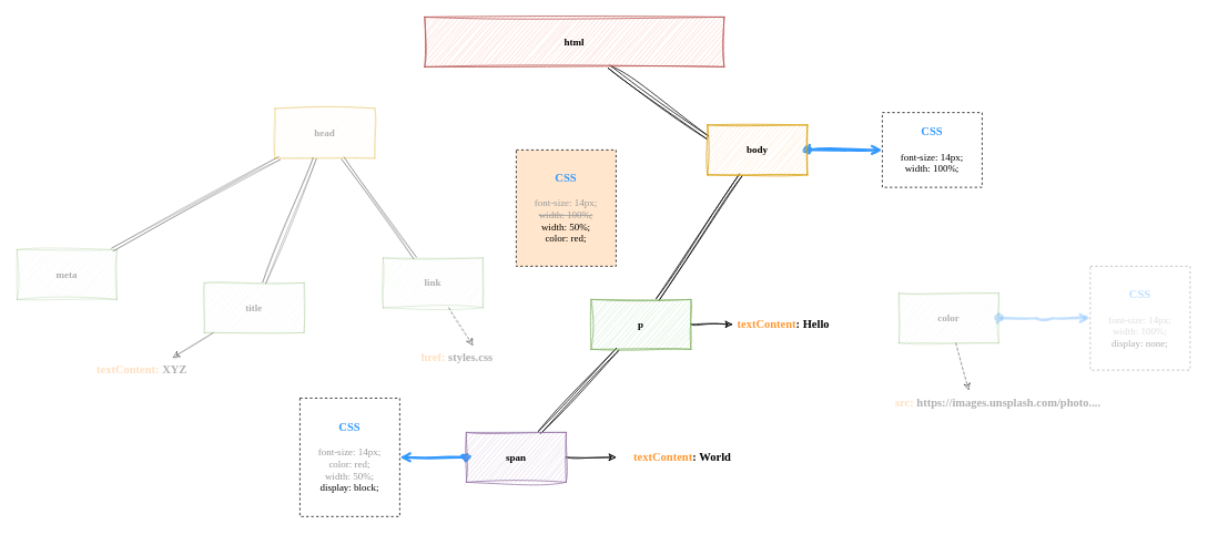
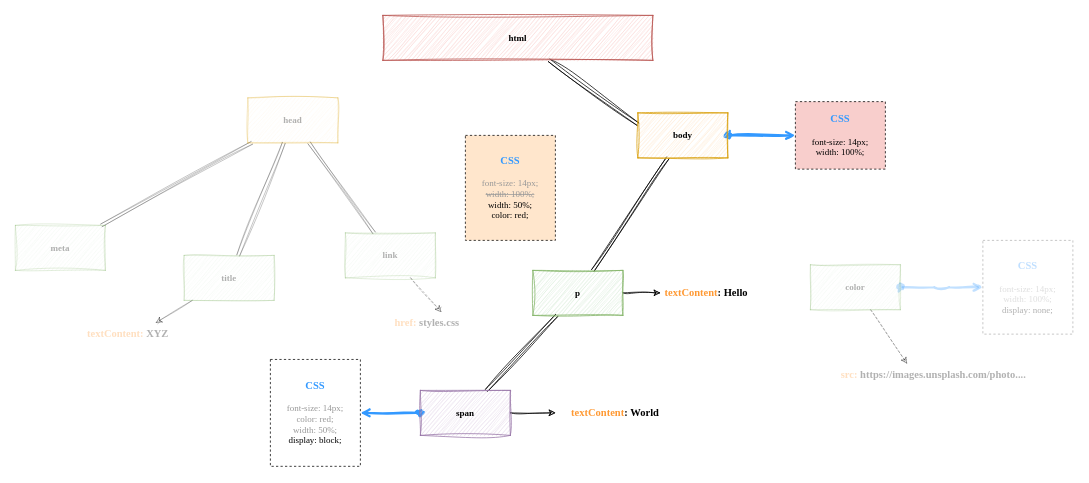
- <mxCell id="23" value="&lt;font face=&quot;Comic Sans MS&quot;&gt;&lt;font style=&quot;--tw-border-spacing-x: 0; --tw-border-spacing-y: 0; --tw-translate-x: 0; --tw-translate-y: 0; --tw-rotate: 0; --tw-skew-x: 0; --tw-skew-y: 0; --tw-scale-x: 1; --tw-scale-y: 1; --tw-pan-x: ; --tw-pan-y: ; --tw-pinch-zoom: ; --tw-scroll-snap-strictness: proximity; --tw-ordinal: ; --tw-slashed-zero: ; --tw-numeric-figure: ; --tw-numeric-spacing: ; --tw-numeric-fraction: ; --tw-ring-inset: ; --tw-ring-offset-width: 0px; --tw-ring-offset-color: #fff; --tw-ring-color: rgb(59 130 246 / 0.5); --tw-ring-offset-shadow: 0 0 #0000; --tw-ring-shadow: 0 0 #0000; --tw-shadow: 0 0 #0000; --tw-shadow-colored: 0 0 #0000; --tw-blur: ; --tw-brightness: ; --tw-contrast: ; --tw-grayscale: ; --tw-hue-rotate: ; --tw-invert: ; --tw-saturate: ; --tw-sepia: ; --tw-drop-shadow: ; --tw-backdrop-blur: ; --tw-backdrop-brightness: ; --tw-backdrop-contrast: ; --tw-backdrop-grayscale: ; --tw-backdrop-hue-rotate: ; --tw-backdrop-invert: ; --tw-backdrop-opacity: ; --tw-backdrop-saturate: ; --tw-backdrop-sepia: ; border-color: var(--border-color);&quot;&gt;&lt;font style=&quot;--tw-border-spacing-x: 0; --tw-border-spacing-y: 0; --tw-translate-x: 0; --tw-translate-y: 0; --tw-rotate: 0; --tw-skew-x: 0; --tw-skew-y: 0; --tw-scale-x: 1; --tw-scale-y: 1; --tw-pan-x: ; --tw-pan-y: ; --tw-pinch-zoom: ; --tw-scroll-snap-strictness: proximity; --tw-ordinal: ; --tw-slashed-zero: ; --tw-numeric-figure: ; --tw-numeric-spacing: ; --tw-numeric-fraction: ; --tw-ring-inset: ; --tw-ring-offset-width: 0px; --tw-ring-offset-color: #fff; --tw-ring-color: rgb(59 130 246 / 0.5); --tw-ring-offset-shadow: 0 0 #0000; --tw-ring-shadow: 0 0 #0000; --tw-shadow: 0 0 #0000; --tw-shadow-colored: 0 0 #0000; --tw-blur: ; --tw-brightness: ; --tw-contrast: ; --tw-grayscale: ; --tw-hue-rotate: ; --tw-invert: ; --tw-saturate: ; --tw-sepia: ; --tw-drop-shadow: ; --tw-backdrop-blur: ; --tw-backdrop-brightness: ; --tw-backdrop-contrast: ; --tw-backdrop-grayscale: ; --tw-backdrop-hue-rotate: ; --tw-backdrop-invert: ; --tw-backdrop-opacity: ; --tw-backdrop-saturate: ; --tw-backdrop-sepia: ; border-color: var(--border-color);&quot; color=&quot;#999999&quot;&gt;&lt;b style=&quot;--tw-border-spacing-x: 0; --tw-border-spacing-y: 0; --tw-translate-x: 0; --tw-translate-y: 0; --tw-rotate: 0; --tw-skew-x: 0; --tw-skew-y: 0; --tw-scale-x: 1; --tw-scale-y: 1; --tw-pan-x: ; --tw-pan-y: ; --tw-pinch-zoom: ; --tw-scroll-snap-strictness: proximity; --tw-ordinal: ; --tw-slashed-zero: ; --tw-numeric-figure: ; --tw-numeric-spacing: ; --tw-numeric-fraction: ; --tw-ring-inset: ; --tw-ring-offset-width: 0px; --tw-ring-offset-color: #fff; --tw-ring-color: rgb(59 130 246 / 0.5); --tw-ring-offset-shadow: 0 0 #0000; --tw-ring-shadow: 0 0 #0000; --tw-shadow: 0 0 #0000; --tw-shadow-colored: 0 0 #0000; --tw-blur: ; --tw-brightness: ; --tw-contrast: ; --tw-grayscale: ; --tw-hue-rotate: ; --tw-invert: ; --tw-saturate: ; --tw-sepia: ; --tw-drop-shadow: ; --tw-backdrop-blur: ; --tw-backdrop-brightness: ; --tw-backdrop-contrast: ; --tw-backdrop-grayscale: ; --tw-backdrop-hue-rotate: ; --tw-backdrop-invert: ; --tw-backdrop-opacity: ; --tw-backdrop-saturate: ; --tw-backdrop-sepia: ; border-color: var(--border-color); color: rgb(0, 0, 0); font-size: 14px;&quot;&gt;&lt;font style=&quot;--tw-border-spacing-x: 0; --tw-border-spacing-y: 0; --tw-translate-x: 0; --tw-translate-y: 0; --tw-rotate: 0; --tw-skew-x: 0; --tw-skew-y: 0; --tw-scale-x: 1; --tw-scale-y: 1; --tw-pan-x: ; --tw-pan-y: ; --tw-pinch-zoom: ; --tw-scroll-snap-strictness: proximity; --tw-ordinal: ; --tw-slashed-zero: ; --tw-numeric-figure: ; --tw-numeric-spacing: ; --tw-numeric-fraction: ; --tw-ring-inset: ; --tw-ring-offset-width: 0px; --tw-ring-offset-color: #fff; --tw-ring-color: rgb(59 130 246 / 0.5); --tw-ring-offset-shadow: 0 0 #0000; --tw-ring-shadow: 0 0 #0000; --tw-shadow: 0 0 #0000; --tw-shadow-colored: 0 0 #0000; --tw-blur: ; --tw-brightness: ; --tw-contrast: ; --tw-grayscale: ; --tw-hue-rotate: ; --tw-invert: ; --tw-saturate: ; --tw-sepia: ; --tw-drop-shadow: ; --tw-backdrop-blur: ; --tw-backdrop-brightness: ; --tw-backdrop-contrast: ; --tw-backdrop-grayscale: ; --tw-backdrop-hue-rotate: ; --tw-backdrop-invert: ; --tw-backdrop-opacity: ; --tw-backdrop-saturate: ; --tw-backdrop-sepia: ; border-color: var(--border-color);&quot; color=&quot;#3399ff&quot;&gt;CSS&lt;br style=&quot;--tw-border-spacing-x: 0; --tw-border-spacing-y: 0; --tw-translate-x: 0; --tw-translate-y: 0; --tw-rotate: 0; --tw-skew-x: 0; --tw-skew-y: 0; --tw-scale-x: 1; --tw-scale-y: 1; --tw-pan-x: ; --tw-pan-y: ; --tw-pinch-zoom: ; --tw-scroll-snap-strictness: proximity; --tw-ordinal: ; --tw-slashed-zero: ; --tw-numeric-figure: ; --tw-numeric-spacing: ; --tw-numeric-fraction: ; --tw-ring-inset: ; --tw-ring-offset-width: 0px; --tw-ring-offset-color: #fff; --tw-ring-color: rgb(59 130 246 / 0.5); --tw-ring-offset-shadow: 0 0 #0000; --tw-ring-shadow: 0 0 #0000; --tw-shadow: 0 0 #0000; --tw-shadow-colored: 0 0 #0000; --tw-blur: ; --tw-brightness: ; --tw-contrast: ; --tw-grayscale: ; --tw-hue-rotate: ; --tw-invert: ; --tw-saturate: ; --tw-sepia: ; --tw-drop-shadow: ; --tw-backdrop-blur: ; --tw-backdrop-brightness: ; --tw-backdrop-contrast: ; --tw-backdrop-grayscale: ; --tw-backdrop-hue-rotate: ; --tw-backdrop-invert: ; --tw-backdrop-opacity: ; --tw-backdrop-saturate: ; --tw-backdrop-sepia: ; border-color: var(--border-color);&quot;&gt;&lt;/font&gt;&lt;/b&gt;&lt;br style=&quot;--tw-border-spacing-x: 0; --tw-border-spacing-y: 0; --tw-translate-x: 0; --tw-translate-y: 0; --tw-rotate: 0; --tw-skew-x: 0; --tw-skew-y: 0; --tw-scale-x: 1; --tw-scale-y: 1; --tw-pan-x: ; --tw-pan-y: ; --tw-pinch-zoom: ; --tw-scroll-snap-strictness: proximity; --tw-ordinal: ; --tw-slashed-zero: ; --tw-numeric-figure: ; --tw-numeric-spacing: ; --tw-numeric-fraction: ; --tw-ring-inset: ; --tw-ring-offset-width: 0px; --tw-ring-offset-color: #fff; --tw-ring-color: rgb(59 130 246 / 0.5); --tw-ring-offset-shadow: 0 0 #0000; --tw-ring-shadow: 0 0 #0000; --tw-shadow: 0 0 #0000; --tw-shadow-colored: 0 0 #0000; --tw-blur: ; --tw-brightness: ; --tw-contrast: ; --tw-grayscale: ; --tw-hue-rotate: ; --tw-invert: ; --tw-saturate: ; --tw-sepia: ; --tw-drop-shadow: ; --tw-backdrop-blur: ; --tw-backdrop-brightness: ; --tw-backdrop-contrast: ; --tw-backdrop-grayscale: ; --tw-backdrop-hue-rotate: ; --tw-backdrop-invert: ; --tw-backdrop-opacity: ; --tw-backdrop-saturate: ; --tw-backdrop-sepia: ; border-color: var(--border-color);&quot;&gt;&lt;/font&gt;&lt;/font&gt;font-size: 14px;&lt;br style=&quot;border-color: var(--border-color);&quot;&gt;width: 100%;&lt;/font&gt;" style="whiteSpace=wrap;html=1;fillStyle=auto;dashed=1;" parent="1" vertex="1"><mxGeometry x="1060" y="135" width="120" height="90" as="geometry" /></mxCell>
+ <mxCell id="23" value="&lt;font face=&quot;Comic Sans MS&quot;&gt;&lt;font style=&quot;--tw-border-spacing-x: 0; --tw-border-spacing-y: 0; --tw-translate-x: 0; --tw-translate-y: 0; --tw-rotate: 0; --tw-skew-x: 0; --tw-skew-y: 0; --tw-scale-x: 1; --tw-scale-y: 1; --tw-pan-x: ; --tw-pan-y: ; --tw-pinch-zoom: ; --tw-scroll-snap-strictness: proximity; --tw-ordinal: ; --tw-slashed-zero: ; --tw-numeric-figure: ; --tw-numeric-spacing: ; --tw-numeric-fraction: ; --tw-ring-inset: ; --tw-ring-offset-width: 0px; --tw-ring-offset-color: #fff; --tw-ring-color: rgb(59 130 246 / 0.5); --tw-ring-offset-shadow: 0 0 #0000; --tw-ring-shadow: 0 0 #0000; --tw-shadow: 0 0 #0000; --tw-shadow-colored: 0 0 #0000; --tw-blur: ; --tw-brightness: ; --tw-contrast: ; --tw-grayscale: ; --tw-hue-rotate: ; --tw-invert: ; --tw-saturate: ; --tw-sepia: ; --tw-drop-shadow: ; --tw-backdrop-blur: ; --tw-backdrop-brightness: ; --tw-backdrop-contrast: ; --tw-backdrop-grayscale: ; --tw-backdrop-hue-rotate: ; --tw-backdrop-invert: ; --tw-backdrop-opacity: ; --tw-backdrop-saturate: ; --tw-backdrop-sepia: ; border-color: var(--border-color);&quot;&gt;&lt;font style=&quot;--tw-border-spacing-x: 0; --tw-border-spacing-y: 0; --tw-translate-x: 0; --tw-translate-y: 0; --tw-rotate: 0; --tw-skew-x: 0; --tw-skew-y: 0; --tw-scale-x: 1; --tw-scale-y: 1; --tw-pan-x: ; --tw-pan-y: ; --tw-pinch-zoom: ; --tw-scroll-snap-strictness: proximity; --tw-ordinal: ; --tw-slashed-zero: ; --tw-numeric-figure: ; --tw-numeric-spacing: ; --tw-numeric-fraction: ; --tw-ring-inset: ; --tw-ring-offset-width: 0px; --tw-ring-offset-color: #fff; --tw-ring-color: rgb(59 130 246 / 0.5); --tw-ring-offset-shadow: 0 0 #0000; --tw-ring-shadow: 0 0 #0000; --tw-shadow: 0 0 #0000; --tw-shadow-colored: 0 0 #0000; --tw-blur: ; --tw-brightness: ; --tw-contrast: ; --tw-grayscale: ; --tw-hue-rotate: ; --tw-invert: ; --tw-saturate: ; --tw-sepia: ; --tw-drop-shadow: ; --tw-backdrop-blur: ; --tw-backdrop-brightness: ; --tw-backdrop-contrast: ; --tw-backdrop-grayscale: ; --tw-backdrop-hue-rotate: ; --tw-backdrop-invert: ; --tw-backdrop-opacity: ; --tw-backdrop-saturate: ; --tw-backdrop-sepia: ; border-color: var(--border-color);&quot; color=&quot;#999999&quot;&gt;&lt;b style=&quot;--tw-border-spacing-x: 0; --tw-border-spacing-y: 0; --tw-translate-x: 0; --tw-translate-y: 0; --tw-rotate: 0; --tw-skew-x: 0; --tw-skew-y: 0; --tw-scale-x: 1; --tw-scale-y: 1; --tw-pan-x: ; --tw-pan-y: ; --tw-pinch-zoom: ; --tw-scroll-snap-strictness: proximity; --tw-ordinal: ; --tw-slashed-zero: ; --tw-numeric-figure: ; --tw-numeric-spacing: ; --tw-numeric-fraction: ; --tw-ring-inset: ; --tw-ring-offset-width: 0px; --tw-ring-offset-color: #fff; --tw-ring-color: rgb(59 130 246 / 0.5); --tw-ring-offset-shadow: 0 0 #0000; --tw-ring-shadow: 0 0 #0000; --tw-shadow: 0 0 #0000; --tw-shadow-colored: 0 0 #0000; --tw-blur: ; --tw-brightness: ; --tw-contrast: ; --tw-grayscale: ; --tw-hue-rotate: ; --tw-invert: ; --tw-saturate: ; --tw-sepia: ; --tw-drop-shadow: ; --tw-backdrop-blur: ; --tw-backdrop-brightness: ; --tw-backdrop-contrast: ; --tw-backdrop-grayscale: ; --tw-backdrop-hue-rotate: ; --tw-backdrop-invert: ; --tw-backdrop-opacity: ; --tw-backdrop-saturate: ; --tw-backdrop-sepia: ; border-color: var(--border-color); color: rgb(0, 0, 0); font-size: 14px;&quot;&gt;&lt;font style=&quot;--tw-border-spacing-x: 0; --tw-border-spacing-y: 0; --tw-translate-x: 0; --tw-translate-y: 0; --tw-rotate: 0; --tw-skew-x: 0; --tw-skew-y: 0; --tw-scale-x: 1; --tw-scale-y: 1; --tw-pan-x: ; --tw-pan-y: ; --tw-pinch-zoom: ; --tw-scroll-snap-strictness: proximity; --tw-ordinal: ; --tw-slashed-zero: ; --tw-numeric-figure: ; --tw-numeric-spacing: ; --tw-numeric-fraction: ; --tw-ring-inset: ; --tw-ring-offset-width: 0px; --tw-ring-offset-color: #fff; --tw-ring-color: rgb(59 130 246 / 0.5); --tw-ring-offset-shadow: 0 0 #0000; --tw-ring-shadow: 0 0 #0000; --tw-shadow: 0 0 #0000; --tw-shadow-colored: 0 0 #0000; --tw-blur: ; --tw-brightness: ; --tw-contrast: ; --tw-grayscale: ; --tw-hue-rotate: ; --tw-invert: ; --tw-saturate: ; --tw-sepia: ; --tw-drop-shadow: ; --tw-backdrop-blur: ; --tw-backdrop-brightness: ; --tw-backdrop-contrast: ; --tw-backdrop-grayscale: ; --tw-backdrop-hue-rotate: ; --tw-backdrop-invert: ; --tw-backdrop-opacity: ; --tw-backdrop-saturate: ; --tw-backdrop-sepia: ; border-color: var(--border-color);&quot; color=&quot;#3399ff&quot;&gt;CSS&lt;br style=&quot;--tw-border-spacing-x: 0; --tw-border-spacing-y: 0; --tw-translate-x: 0; --tw-translate-y: 0; --tw-rotate: 0; --tw-skew-x: 0; --tw-skew-y: 0; --tw-scale-x: 1; --tw-scale-y: 1; --tw-pan-x: ; --tw-pan-y: ; --tw-pinch-zoom: ; --tw-scroll-snap-strictness: proximity; --tw-ordinal: ; --tw-slashed-zero: ; --tw-numeric-figure: ; --tw-numeric-spacing: ; --tw-numeric-fraction: ; --tw-ring-inset: ; --tw-ring-offset-width: 0px; --tw-ring-offset-color: #fff; --tw-ring-color: rgb(59 130 246 / 0.5); --tw-ring-offset-shadow: 0 0 #0000; --tw-ring-shadow: 0 0 #0000; --tw-shadow: 0 0 #0000; --tw-shadow-colored: 0 0 #0000; --tw-blur: ; --tw-brightness: ; --tw-contrast: ; --tw-grayscale: ; --tw-hue-rotate: ; --tw-invert: ; --tw-saturate: ; --tw-sepia: ; --tw-drop-shadow: ; --tw-backdrop-blur: ; --tw-backdrop-brightness: ; --tw-backdrop-contrast: ; --tw-backdrop-grayscale: ; --tw-backdrop-hue-rotate: ; --tw-backdrop-invert: ; --tw-backdrop-opacity: ; --tw-backdrop-saturate: ; --tw-backdrop-sepia: ; border-color: var(--border-color);&quot;&gt;&lt;/font&gt;&lt;/b&gt;&lt;br style=&quot;--tw-border-spacing-x: 0; --tw-border-spacing-y: 0; --tw-translate-x: 0; --tw-translate-y: 0; --tw-rotate: 0; --tw-skew-x: 0; --tw-skew-y: 0; --tw-scale-x: 1; --tw-scale-y: 1; --tw-pan-x: ; --tw-pan-y: ; --tw-pinch-zoom: ; --tw-scroll-snap-strictness: proximity; --tw-ordinal: ; --tw-slashed-zero: ; --tw-numeric-figure: ; --tw-numeric-spacing: ; --tw-numeric-fraction: ; --tw-ring-inset: ; --tw-ring-offset-width: 0px; --tw-ring-offset-color: #fff; --tw-ring-color: rgb(59 130 246 / 0.5); --tw-ring-offset-shadow: 0 0 #0000; --tw-ring-shadow: 0 0 #0000; --tw-shadow: 0 0 #0000; --tw-shadow-colored: 0 0 #0000; --tw-blur: ; --tw-brightness: ; --tw-contrast: ; --tw-grayscale: ; --tw-hue-rotate: ; --tw-invert: ; --tw-saturate: ; --tw-sepia: ; --tw-drop-shadow: ; --tw-backdrop-blur: ; --tw-backdrop-brightness: ; --tw-backdrop-contrast: ; --tw-backdrop-grayscale: ; --tw-backdrop-hue-rotate: ; --tw-backdrop-invert: ; --tw-backdrop-opacity: ; --tw-backdrop-saturate: ; --tw-backdrop-sepia: ; border-color: var(--border-color);&quot;&gt;&lt;/font&gt;&lt;/font&gt;font-size: 14px;&lt;br style=&quot;border-color: var(--border-color);&quot;&gt;width: 100%;&lt;/font&gt;" style="whiteSpace=wrap;html=1;fillStyle=auto;dashed=1;fillColor=#f8cecc;" parent="1" vertex="1"><mxGeometry x="1060" y="135" width="120" height="90" as="geometry" /></mxCell>
- <mxCell id="32" value="&lt;b&gt;&lt;font color=&quot;#ff9933&quot;&gt;href:&lt;/font&gt; styles.css&lt;/b&gt;" style="text;strokeColor=none;fillColor=none;align=left;verticalAlign=middle;spacingLeft=4;spacingRight=4;overflow=hidden;points=[[0,0.5],[1,0.5]];portConstraint=eastwest;rotatable=0;whiteSpace=wrap;html=1;fontSize=14;fontFamily=Comic Sans MS;fontColor=#000000;textOpacity=30;opacity=30;" vertex="1" parent="1"><mxGeometry x="500" y="415" width="120" height="30" as="geometry" /></mxCell>
+ <mxCell id="32" value="&lt;b&gt;&lt;font color=&quot;#ff9933&quot;&gt;href:&lt;/font&gt; styles.css&lt;/b&gt;" style="text;strokeColor=none;fillColor=none;align=left;verticalAlign=middle;spacingLeft=4;spacingRight=4;overflow=hidden;points=[[0,0.5],[1,0.5]];portConstraint=eastwest;rotatable=0;whiteSpace=wrap;html=1;fontSize=14;fontFamily=Comic Sans MS;fontColor=#000000;textOpacity=30;opacity=30;" vertex="1" parent="1"><mxGeometry x="520" y="415" width="120" height="30" as="geometry" /></mxCell>
- <mxCell id="33" value="&lt;b&gt;src: &lt;font color=&quot;#000000&quot;&gt;https://images.unsplash.com/photo....&lt;/font&gt;&lt;/b&gt;" style="text;strokeColor=none;fillColor=none;align=left;verticalAlign=middle;spacingLeft=4;spacingRight=4;overflow=hidden;points=[[0,0.5],[1,0.5]];portConstraint=eastwest;rotatable=0;whiteSpace=wrap;html=1;fontSize=14;fontFamily=Comic Sans MS;fontColor=#FF9933;shadow=0;opacity=30;textOpacity=30;" vertex="1" parent="1"><mxGeometry x="1070" y="470" width="320" height="30" as="geometry" /></mxCell>
+ <mxCell id="33" value="&lt;b&gt;src: &lt;font color=&quot;#000000&quot;&gt;https://images.unsplash.com/photo....&lt;/font&gt;&lt;/b&gt;" style="text;strokeColor=none;fillColor=none;align=left;verticalAlign=middle;spacingLeft=4;spacingRight=4;overflow=hidden;points=[[0,0.5],[1,0.5]];portConstraint=eastwest;rotatable=0;whiteSpace=wrap;html=1;fontSize=14;fontFamily=Comic Sans MS;fontColor=#FF9933;shadow=0;opacity=30;textOpacity=30;" vertex="1" parent="1"><mxGeometry x="1115" y="485" width="320" height="30" as="geometry" /></mxCell>
